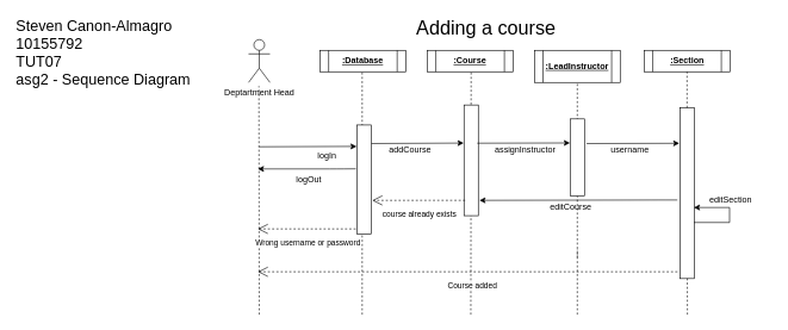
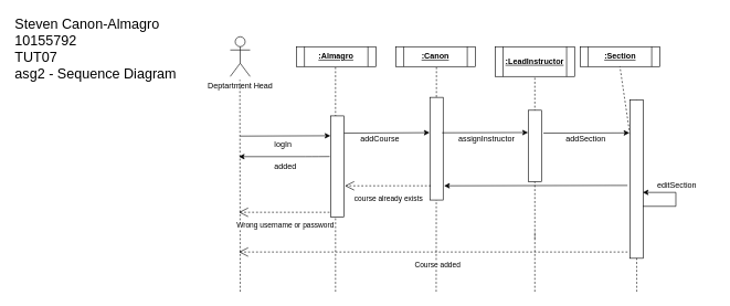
- <mxCell id="37" value="&lt;font style=&quot;font-size: 27px&quot;&gt;Adding a course&lt;br&gt;&lt;/font&gt;" style="text;html=1;resizable=0;points=[];autosize=1;align=left;verticalAlign=top;spacingTop=-4;" vertex="1" parent="1"><mxGeometry x="580" y="20" width="210" height="20" as="geometry" /></mxCell>
- <mxCell id="8" value="&lt;u&gt;&lt;b&gt;:Database&lt;/b&gt;&lt;/u&gt;" style="shape=process;whiteSpace=wrap;html=1;backgroundOutline=1;" parent="1" vertex="1"><mxGeometry x="447" y="70" width="120" height="30" as="geometry" /></mxCell>
+ <mxCell id="8" value="&lt;u&gt;&lt;b&gt;:Almagro&lt;/b&gt;&lt;/u&gt;" style="shape=process;whiteSpace=wrap;html=1;backgroundOutline=1;" parent="1" vertex="1"><mxGeometry x="447" y="70" width="120" height="30" as="geometry" /></mxCell>
- <mxCell id="9" value="&lt;u&gt;&lt;b&gt;:Course&lt;/b&gt;&lt;/u&gt;" style="shape=process;whiteSpace=wrap;html=1;backgroundOutline=1;" parent="1" vertex="1"><mxGeometry x="597" y="70" width="120" height="30" as="geometry" /></mxCell>
+ <mxCell id="9" value="&lt;u&gt;&lt;b&gt;:Canon&lt;/b&gt;&lt;/u&gt;" style="shape=process;whiteSpace=wrap;html=1;backgroundOutline=1;" parent="1" vertex="1"><mxGeometry x="597" y="70" width="120" height="30" as="geometry" /></mxCell>
- <mxCell id="17" value="&lt;u&gt;&lt;b&gt;:Section&lt;/b&gt;&lt;/u&gt;" style="shape=process;whiteSpace=wrap;html=1;backgroundOutline=1;" parent="1" vertex="1"><mxGeometry x="900.5" y="70" width="120" height="30" as="geometry" /></mxCell>
+ <mxCell id="17" value="&lt;u&gt;&lt;b&gt;:Section&lt;/b&gt;&lt;/u&gt;" style="shape=process;whiteSpace=wrap;html=1;backgroundOutline=1;" parent="1" vertex="1"><mxGeometry x="875.5" y="70" width="120" height="30" as="geometry" /></mxCell>
- <mxCell id="30" value="username" style="text;html=1;resizable=0;points=[];autosize=1;align=left;verticalAlign=top;spacingTop=-4;" parent="1" vertex="1"><mxGeometry x="851.5" y="200" width="80" height="20" as="geometry" /></mxCell>
+ <mxCell id="30" value="addSection" style="text;html=1;resizable=0;points=[];autosize=1;align=left;verticalAlign=top;spacingTop=-4;" parent="1" vertex="1"><mxGeometry x="851.5" y="200" width="80" height="20" as="geometry" /></mxCell>
- <mxCell id="11" value="logIn" style="text;html=1;resizable=0;points=[];autosize=1;align=left;verticalAlign=top;spacingTop=-4;" parent="1" vertex="1"><mxGeometry x="442" y="208" width="40" height="20" as="geometry" /></mxCell>
+ <mxCell id="11" value="logIn" style="text;html=1;resizable=0;points=[];autosize=1;align=left;verticalAlign=top;spacingTop=-4;" parent="1" vertex="1"><mxGeometry x="412" y="208" width="40" height="20" as="geometry" /></mxCell>
- <mxCell id="24" value="logOut" style="text;html=1;resizable=0;points=[];autosize=1;align=left;verticalAlign=top;spacingTop=-4;" parent="1" vertex="1"><mxGeometry x="412" y="241" width="50" height="20" as="geometry" /></mxCell>
+ <mxCell id="24" value="added" style="text;html=1;resizable=0;points=[];autosize=1;align=left;verticalAlign=top;spacingTop=-4;" parent="1" vertex="1"><mxGeometry x="412" y="241" width="50" height="20" as="geometry" /></mxCell>
- <mxCell id="33" value="editCourse" style="text;html=1;resizable=0;points=[];autosize=1;align=left;verticalAlign=top;spacingTop=-4;" parent="1" vertex="1"><mxGeometry x="767" y="280" width="80" height="20" as="geometry" /></mxCell>
